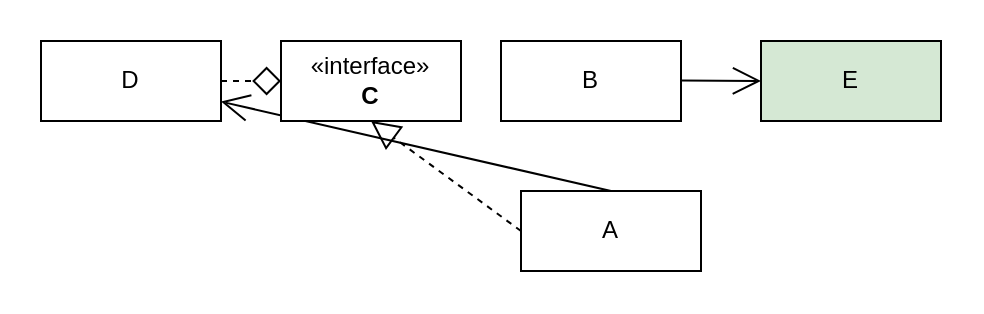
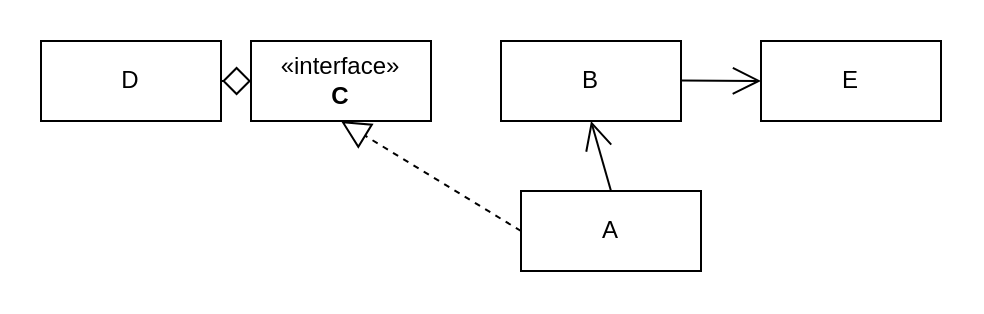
- <mxCell id="7" value="«interface»&lt;br&gt;&lt;b&gt;C&lt;/b&gt;" style="html=1;whiteSpace=wrap;" vertex="1" parent="1"><mxGeometry x="140" y="20" width="90" height="40" as="geometry" /></mxCell>
+ <mxCell id="7" value="«interface»&lt;br&gt;&lt;b&gt;C&lt;/b&gt;" style="html=1;whiteSpace=wrap;" vertex="1" parent="1"><mxGeometry x="125" y="20" width="90" height="40" as="geometry" /></mxCell>
- <mxCell id="5" value="E" style="html=1;whiteSpace=wrap;fillColor=#d5e8d4;" vertex="1" parent="1"><mxGeometry x="380" y="20" width="90" height="40" as="geometry" /></mxCell>
+ <mxCell id="5" value="E" style="html=1;whiteSpace=wrap;" vertex="1" parent="1"><mxGeometry x="380" y="20" width="90" height="40" as="geometry" /></mxCell>
- <mxCell id="6" value="" style="endArrow=open;endFill=1;endSize=12;html=1;rounded=0;exitX=0.5;exitY=0;exitDx=0;exitDy=0;" edge="1" parent="1" source="2" target="4"><mxGeometry width="160" relative="1" as="geometry"><mxPoint x="290" y="130" as="sourcePoint" /><mxPoint x="450" y="130" as="targetPoint" /></mxGeometry></mxCell>
+ <mxCell id="6" value="" style="endArrow=open;endFill=1;endSize=12;html=1;rounded=0;exitX=0.5;exitY=0;exitDx=0;exitDy=0;entryX=0.5;entryY=1;entryDx=0;entryDy=0;" edge="1" parent="1" source="2" target="3"><mxGeometry width="160" relative="1" as="geometry"><mxPoint x="290" y="130" as="sourcePoint" /><mxPoint x="450" y="130" as="targetPoint" /></mxGeometry></mxCell>
